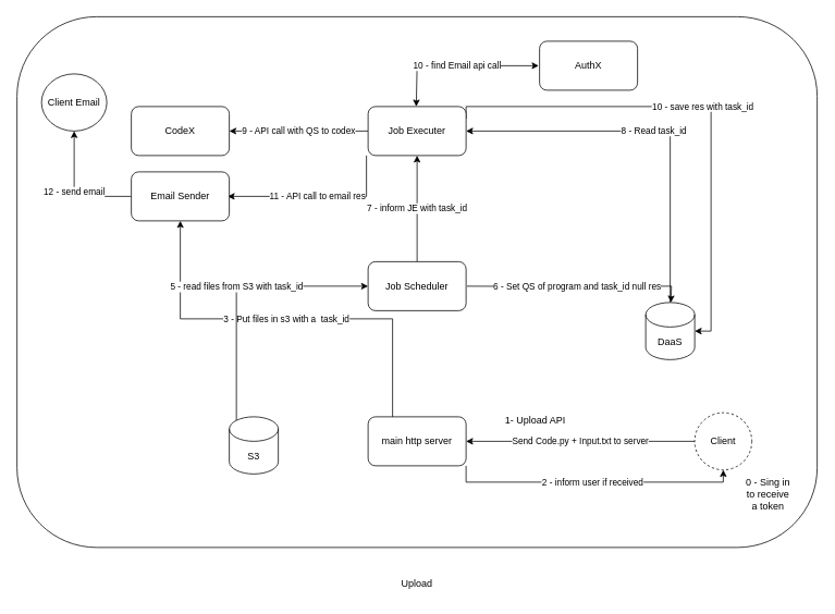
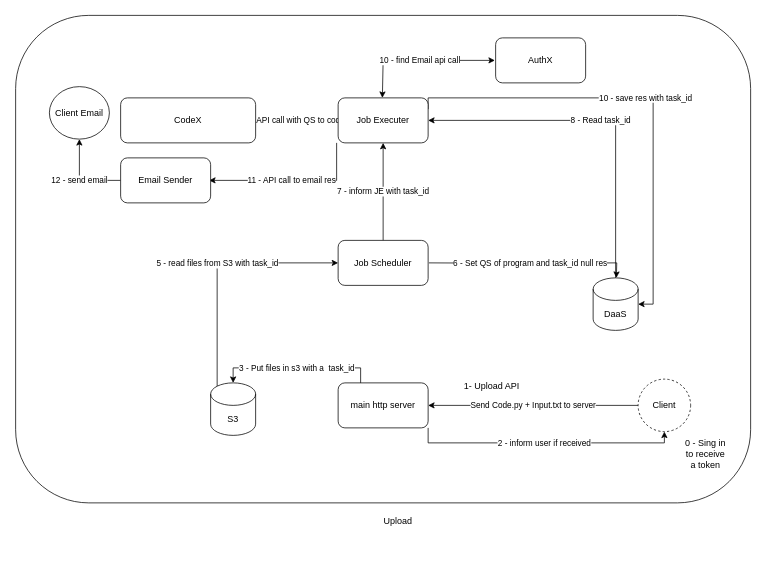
- <mxCell id="27" value="Client Email" style="ellipse;whiteSpace=wrap;html=1;" parent="1" vertex="1"><mxGeometry x="50" y="90" width="80" height="70" as="geometry" /></mxCell>
+ <mxCell id="27" value="Client Email" style="ellipse;whiteSpace=wrap;html=1;" parent="1" vertex="1"><mxGeometry x="65" y="115" width="80" height="70" as="geometry" /></mxCell>
- <mxCell id="24" value="CodeX" style="rounded=1;whiteSpace=wrap;html=1;" parent="1" vertex="1"><mxGeometry x="160" y="130" width="120" height="60" as="geometry" /></mxCell>
+ <mxCell id="24" value="CodeX" style="rounded=1;whiteSpace=wrap;html=1;" parent="1" vertex="1"><mxGeometry x="160" y="130" width="180" height="60" as="geometry" /></mxCell>
- <mxCell id="5" value="3 - Put files in s3 with a&amp;nbsp; task_id" style="edgeStyle=orthogonalEdgeStyle;rounded=0;orthogonalLoop=1;jettySize=auto;html=1;exitX=0.25;exitY=0;exitDx=0;exitDy=0;" parent="1" source="6" target="23" edge="1"><mxGeometry relative="1" as="geometry" /></mxCell>
+ <mxCell id="5" value="3 - Put files in s3 with a&amp;nbsp; task_id" style="edgeStyle=orthogonalEdgeStyle;rounded=0;orthogonalLoop=1;jettySize=auto;html=1;exitX=0.25;exitY=0;exitDx=0;exitDy=0;entryX=0.5;entryY=0;entryDx=0;entryDy=0;entryPerimeter=0;" parent="1" source="6" target="12" edge="1"><mxGeometry relative="1" as="geometry" /></mxCell>
- <mxCell id="3" value="Upload&lt;br&gt;" style="text;html=1;strokeColor=none;fillColor=none;align=center;verticalAlign=middle;whiteSpace=wrap;rounded=0;" parent="1" vertex="1"><mxGeometry x="480" y="700" width="60" height="30" as="geometry" /></mxCell>
+ <mxCell id="3" value="Upload&lt;br&gt;" style="text;html=1;strokeColor=none;fillColor=none;align=center;verticalAlign=middle;whiteSpace=wrap;rounded=0;" parent="1" vertex="1"><mxGeometry x="500" y="680" width="60" height="30" as="geometry" /></mxCell>
